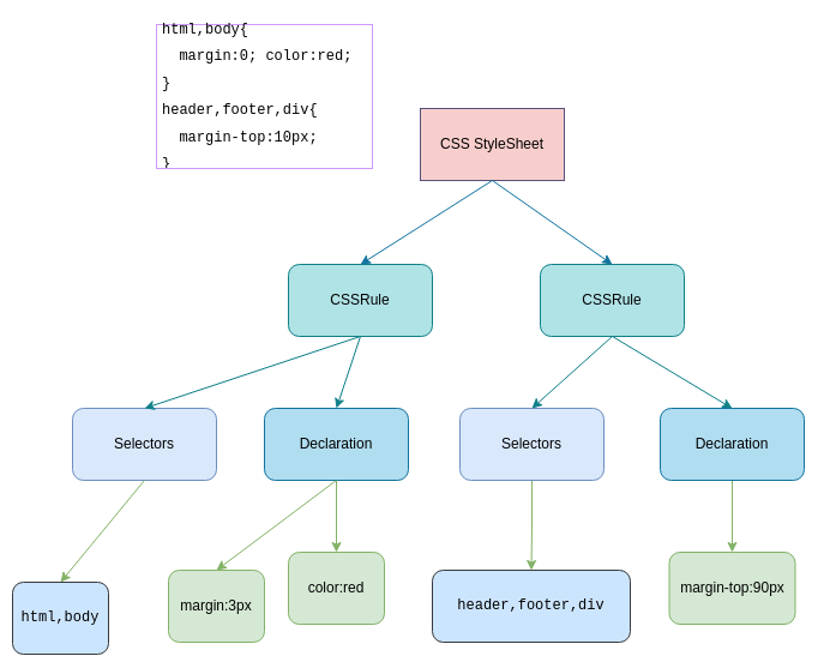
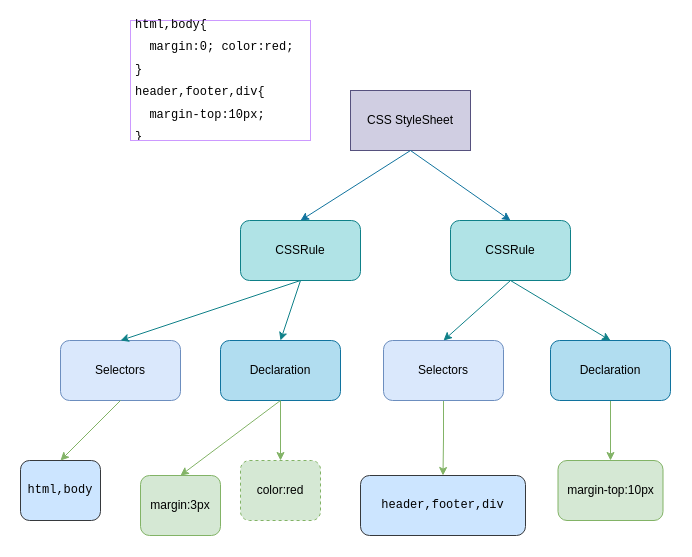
- <mxCell id="5" value="&lt;span style=&quot;white-space: normal&quot;&gt;CSS StyleSheet&lt;/span&gt;" style="rounded=0;whiteSpace=wrap;html=1;fillColor=#f8cecc;strokeColor=#56517e;" vertex="1" parent="1"><mxGeometry x="350" y="90" width="120" height="60" as="geometry" /></mxCell>
+ <mxCell id="5" value="&lt;span style=&quot;white-space: normal&quot;&gt;CSS StyleSheet&lt;/span&gt;" style="rounded=0;whiteSpace=wrap;html=1;fillColor=#d0cee2;strokeColor=#56517e;" vertex="1" parent="1"><mxGeometry x="350" y="90" width="120" height="60" as="geometry" /></mxCell>
- <mxCell id="21" value="color:red" style="rounded=1;whiteSpace=wrap;html=1;fillColor=#d5e8d4;strokeColor=#82b366;" vertex="1" parent="1"><mxGeometry x="240" y="460" width="80" height="60" as="geometry" /></mxCell>
+ <mxCell id="21" value="color:red" style="rounded=1;whiteSpace=wrap;html=1;fillColor=#d5e8d4;strokeColor=#82b366;dashed=1;" vertex="1" parent="1"><mxGeometry x="240" y="460" width="80" height="60" as="geometry" /></mxCell>
- <mxCell id="23" value="margin-top:90px" style="rounded=1;whiteSpace=wrap;html=1;fillColor=#d5e8d4;strokeColor=#82b366;" vertex="1" parent="1"><mxGeometry x="557.5" y="460" width="105" height="60" as="geometry" /></mxCell>
+ <mxCell id="23" value="margin-top:10px" style="rounded=1;whiteSpace=wrap;html=1;fillColor=#d5e8d4;strokeColor=#82b366;" vertex="1" parent="1"><mxGeometry x="557.5" y="460" width="105" height="60" as="geometry" /></mxCell>
- <mxCell id="19" value="&lt;h1 style=&quot;font-family: &amp;#34;courier new&amp;#34; ; text-align: left ; font-size: 12px&quot;&gt;&lt;span style=&quot;font-weight: normal&quot;&gt;html,body&lt;/span&gt;&lt;/h1&gt;" style="rounded=1;whiteSpace=wrap;html=1;fillColor=#cce5ff;strokeColor=#36393d;" vertex="1" parent="1"><mxGeometry x="10" y="485" width="80" height="60" as="geometry" /></mxCell>
+ <mxCell id="19" value="&lt;h1 style=&quot;font-family: &amp;#34;courier new&amp;#34; ; text-align: left ; font-size: 12px&quot;&gt;&lt;span style=&quot;font-weight: normal&quot;&gt;html,body&lt;/span&gt;&lt;/h1&gt;" style="rounded=1;whiteSpace=wrap;html=1;fillColor=#cce5ff;strokeColor=#36393d;" vertex="1" parent="1"><mxGeometry x="20" y="460" width="80" height="60" as="geometry" /></mxCell>
